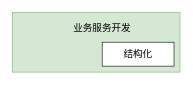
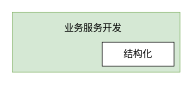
- <mxCell id="4" value="业务服务开发" style="text;html=1;strokeColor=none;fillColor=none;align=center;verticalAlign=middle;whiteSpace=wrap;rounded=0;fontSize=16;" vertex="1" parent="1"><mxGeometry x="115" y="30" width="110" height="30" as="geometry" /></mxCell>
+ <mxCell id="4" value="业务服务开发" style="text;html=1;strokeColor=none;fillColor=none;align=center;verticalAlign=middle;whiteSpace=wrap;rounded=0;fontSize=16;" vertex="1" parent="1"><mxGeometry x="100" y="30" width="110" height="30" as="geometry" /></mxCell>
